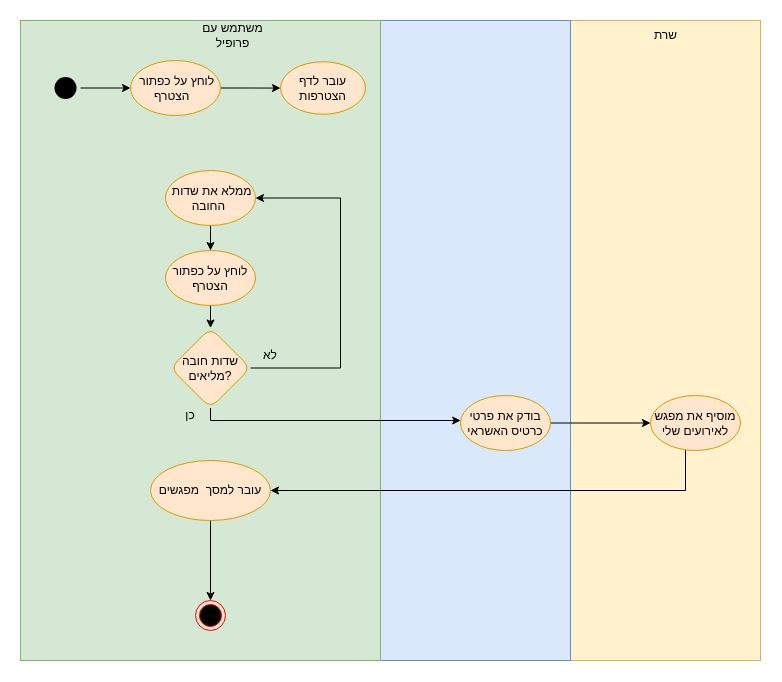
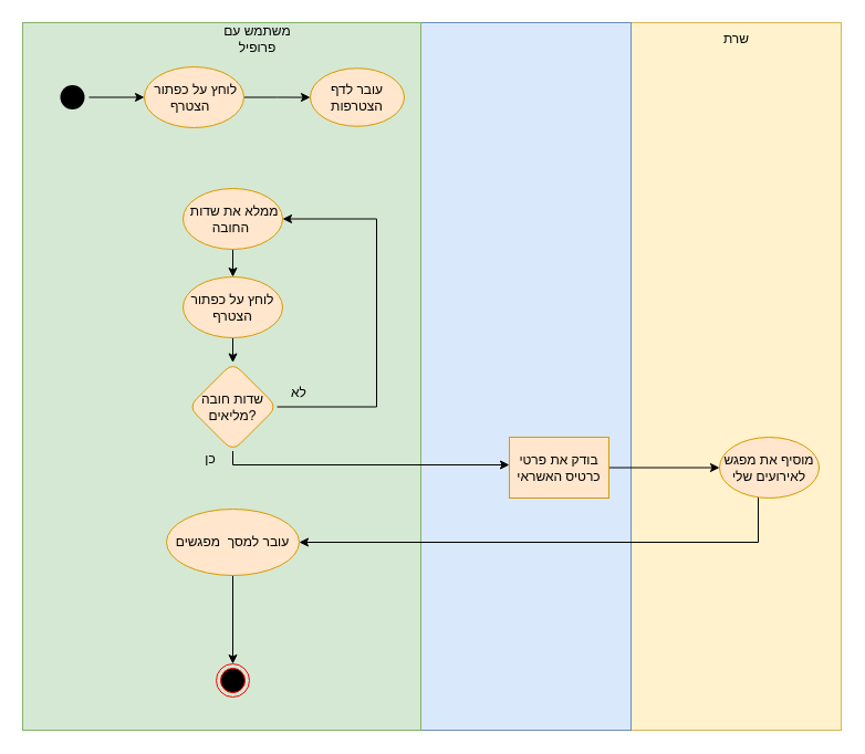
- <mxCell id="15" value="בודק את פרטי כרטיס האשראי" style="ellipse;whiteSpace=wrap;html=1;rounded=1;fillColor=#ffe6cc;strokeColor=#d79b00;" parent="1" vertex="1"><mxGeometry x="460" y="395" width="90" height="55" as="geometry" /></mxCell>
+ <mxCell id="15" value="בודק את פרטי כרטיס האשראי" style="whiteSpace=wrap;html=1;fillColor=#ffe6cc;strokeColor=#d79b00;rounded=0;" parent="1" vertex="1"><mxGeometry x="460" y="395" width="90" height="55" as="geometry" /></mxCell>
